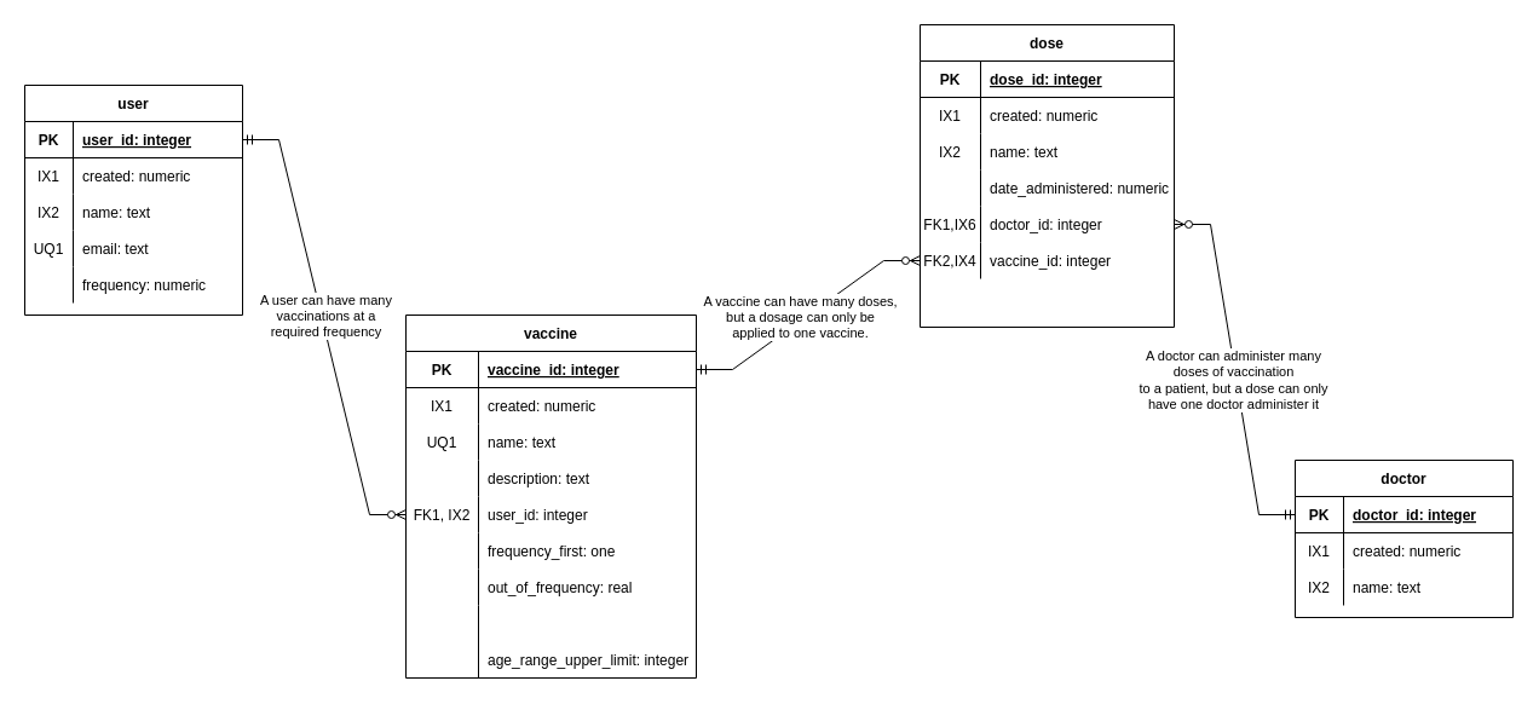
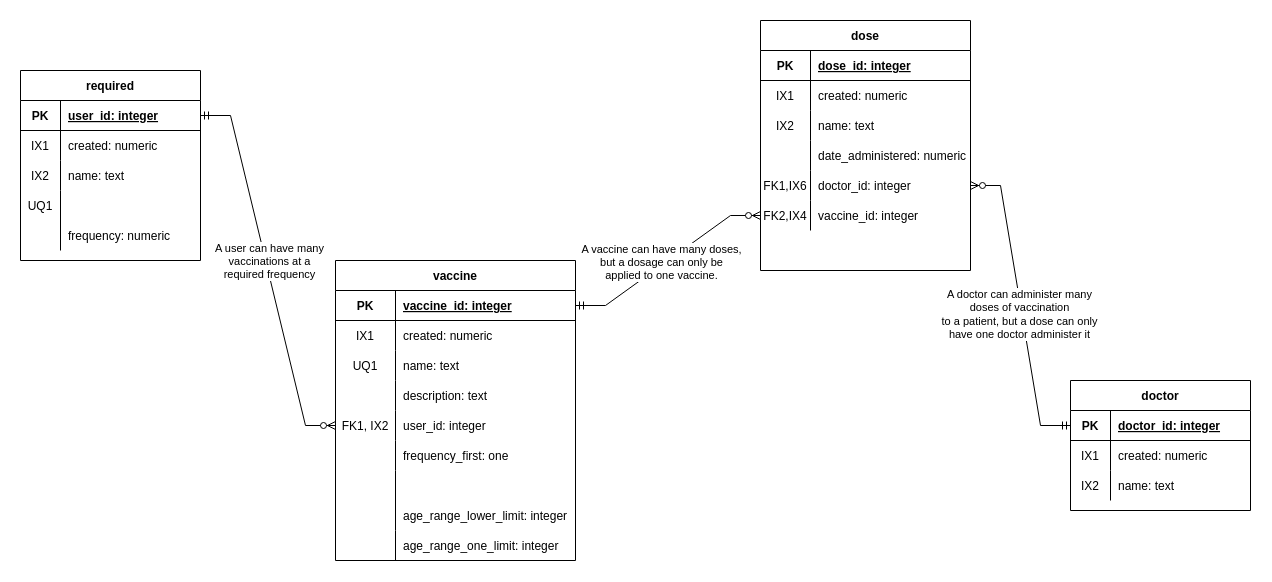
- <mxCell id="2" value="user" style="shape=table;startSize=30;container=1;collapsible=1;childLayout=tableLayout;fixedRows=1;rowLines=0;fontStyle=1;align=center;resizeLast=1;" parent="1" vertex="1"><mxGeometry x="20" y="70" width="180" height="190" as="geometry" /></mxCell>
+ <mxCell id="2" value="required" style="shape=table;startSize=30;container=1;collapsible=1;childLayout=tableLayout;fixedRows=1;rowLines=0;fontStyle=1;align=center;resizeLast=1;" parent="1" vertex="1"><mxGeometry x="20" y="70" width="180" height="190" as="geometry" /></mxCell>
- <mxCell id="14" value="email: text" style="shape=partialRectangle;connectable=0;fillColor=none;top=0;left=0;bottom=0;right=0;align=left;spacingLeft=6;overflow=hidden;" parent="12" vertex="1"><mxGeometry x="40" width="140" height="30" as="geometry"><mxRectangle width="140" height="30" as="alternateBounds" /></mxGeometry></mxCell>
- <mxCell id="39" value="out_of_frequency: real" style="shape=partialRectangle;connectable=0;fillColor=none;top=0;left=0;bottom=0;right=0;align=left;spacingLeft=6;overflow=hidden;" parent="37" vertex="1"><mxGeometry x="60" width="180" height="30" as="geometry"><mxRectangle width="180" height="30" as="alternateBounds" /></mxGeometry></mxCell>
+ <mxCell id="42" value="age_range_lower_limit: integer" style="shape=partialRectangle;connectable=0;fillColor=none;top=0;left=0;bottom=0;right=0;align=left;spacingLeft=6;overflow=hidden;" parent="40" vertex="1"><mxGeometry x="60" width="180" height="30" as="geometry"><mxRectangle width="180" height="30" as="alternateBounds" /></mxGeometry></mxCell>
- <mxCell id="45" value="age_range_upper_limit: integer" style="shape=partialRectangle;connectable=0;fillColor=none;top=0;left=0;bottom=0;right=0;align=left;spacingLeft=6;overflow=hidden;" parent="43" vertex="1"><mxGeometry x="60" width="180" height="30" as="geometry"><mxRectangle width="180" height="30" as="alternateBounds" /></mxGeometry></mxCell>
+ <mxCell id="45" value="age_range_one_limit: integer" style="shape=partialRectangle;connectable=0;fillColor=none;top=0;left=0;bottom=0;right=0;align=left;spacingLeft=6;overflow=hidden;" parent="43" vertex="1"><mxGeometry x="60" width="180" height="30" as="geometry"><mxRectangle width="180" height="30" as="alternateBounds" /></mxGeometry></mxCell>
